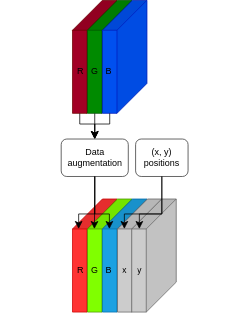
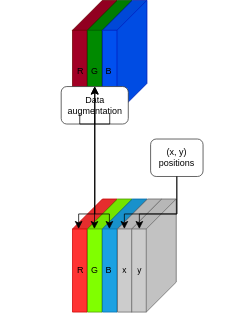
- <mxCell id="17" value="&lt;font color=&quot;#000000&quot;&gt;Data augmentation&lt;/font&gt;" style="rounded=1;whiteSpace=wrap;html=1;strokeColor=#333333;fillColor=#FFFFFF;" vertex="1" parent="1"><mxGeometry x="80.7" y="160" width="89.53" height="50" as="geometry" /></mxCell>
+ <mxCell id="17" value="&lt;font color=&quot;#000000&quot;&gt;Data augmentation&lt;/font&gt;" style="rounded=1;whiteSpace=wrap;html=1;strokeColor=#333333;fillColor=#FFFFFF;" vertex="1" parent="1"><mxGeometry x="80.7" y="90" width="89.53" height="50" as="geometry" /></mxCell>
- <mxCell id="14" value="&lt;font color=&quot;#000000&quot;&gt;(x, y) positions&lt;/font&gt;" style="rounded=1;whiteSpace=wrap;html=1;strokeColor=#333333;fillColor=#FFFFFF;" vertex="1" parent="1"><mxGeometry x="180" y="160" width="70" height="50" as="geometry" /></mxCell>
+ <mxCell id="14" value="&lt;font color=&quot;#000000&quot;&gt;(x, y) positions&lt;/font&gt;" style="rounded=1;whiteSpace=wrap;html=1;strokeColor=#333333;fillColor=#FFFFFF;" vertex="1" parent="1"><mxGeometry x="200" y="160" width="70" height="50" as="geometry" /></mxCell>
